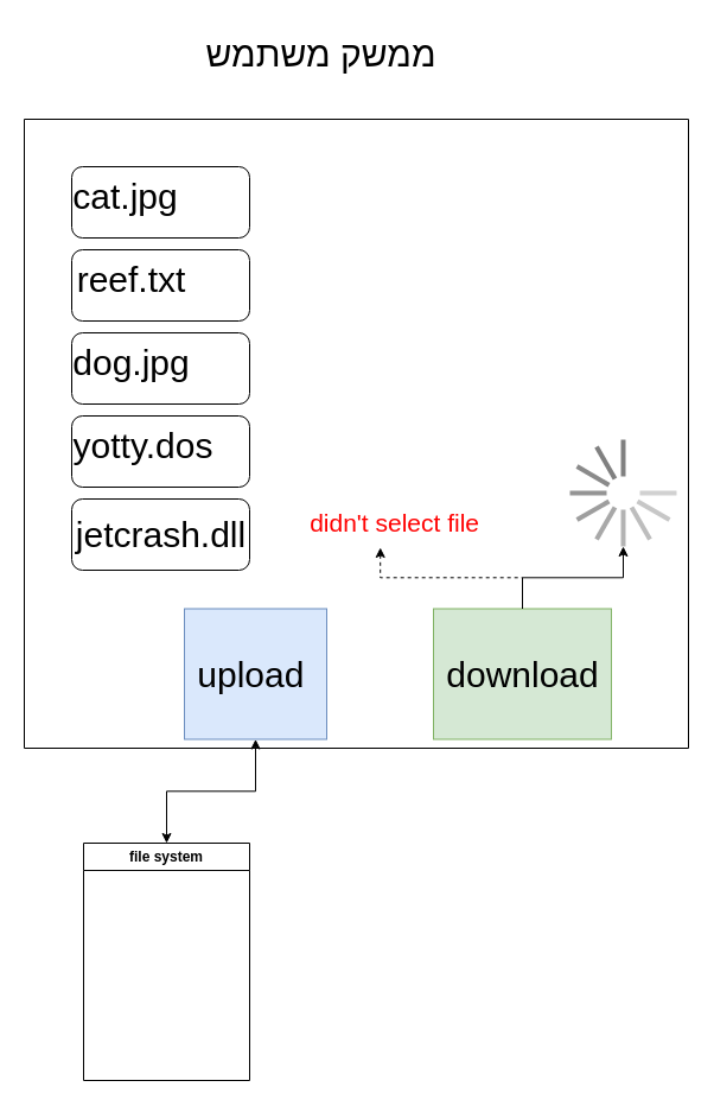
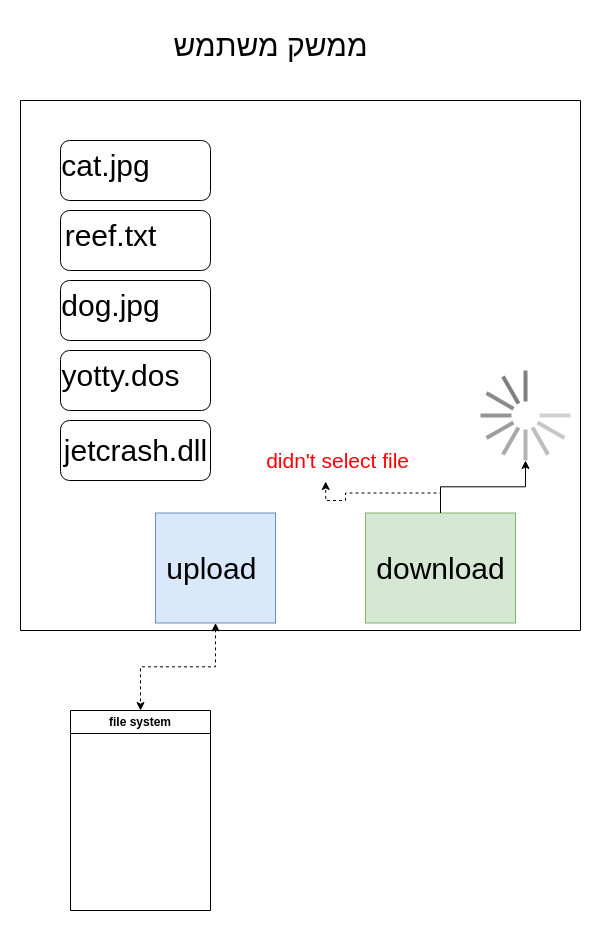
- <mxCell id="16" value="&lt;font style=&quot;font-size: 21px;&quot;&gt;&lt;font color=&quot;#ff0000&quot;&gt;didn't select file&lt;/font&gt;&amp;nbsp;&lt;/font&gt;" style="text;html=1;align=center;verticalAlign=middle;resizable=0;points=[];autosize=1;strokeColor=none;fillColor=none;" vertex="1" parent="2"><mxGeometry x="230" y="320" width="170" height="40" as="geometry" /></mxCell>
+ <mxCell id="16" value="&lt;font style=&quot;font-size: 21px;&quot;&gt;&lt;font color=&quot;#ff0000&quot;&gt;didn't select file&lt;/font&gt;&amp;nbsp;&lt;/font&gt;" style="text;html=1;align=center;verticalAlign=middle;resizable=0;points=[];autosize=1;strokeColor=none;fillColor=none;" vertex="1" parent="2"><mxGeometry x="235" y="340" width="170" height="40" as="geometry" /></mxCell>
- <mxCell id="20" style="edgeStyle=orthogonalEdgeStyle;rounded=0;orthogonalLoop=1;jettySize=auto;html=1;entryX=0.5;entryY=0;entryDx=0;entryDy=0;startArrow=classic;startFill=1;" edge="1" parent="1" source="8" target="19"><mxGeometry relative="1" as="geometry" /></mxCell>
+ <mxCell id="20" style="edgeStyle=orthogonalEdgeStyle;rounded=0;orthogonalLoop=1;jettySize=auto;html=1;entryX=0.5;entryY=0;entryDx=0;entryDy=0;startArrow=classic;startFill=1;dashed=1;" edge="1" parent="1" source="8" target="19"><mxGeometry relative="1" as="geometry" /></mxCell>
